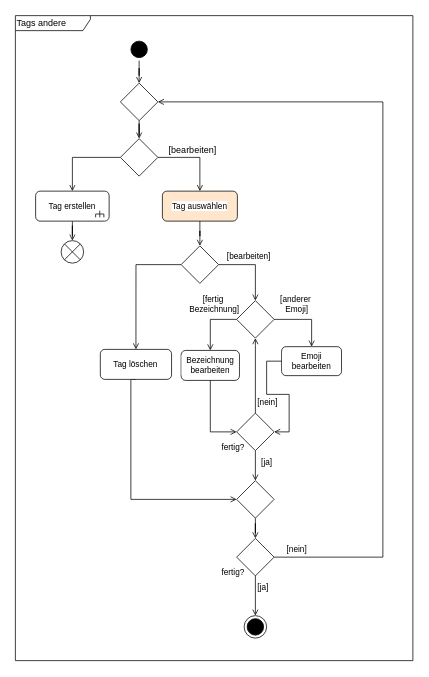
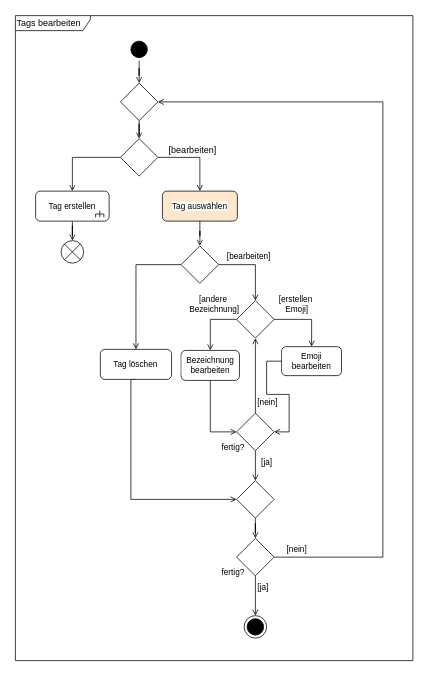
- <mxCell id="8" value="Tags andere" style="shape=umlFrame;whiteSpace=wrap;html=1;pointerEvents=0;width=100;height=20;align=left;" vertex="1" parent="1"><mxGeometry x="20" y="20" width="530" height="860" as="geometry" /></mxCell>
+ <mxCell id="8" value="Tags bearbeiten" style="shape=umlFrame;whiteSpace=wrap;html=1;pointerEvents=0;width=100;height=20;align=left;" vertex="1" parent="1"><mxGeometry x="20" y="20" width="530" height="860" as="geometry" /></mxCell>
- <mxCell id="37" value="[fertig&amp;nbsp;&lt;div&gt;Bezeichnung]&lt;/div&gt;" style="text;html=1;align=center;verticalAlign=middle;resizable=0;points=[];autosize=1;strokeColor=none;fillColor=none;fontFamily=Helvetica;fontSize=11;fontColor=default;labelBackgroundColor=default;" vertex="1" parent="1"><mxGeometry x="240" y="385" width="90" height="40" as="geometry" /></mxCell>
+ <mxCell id="37" value="[andere&amp;nbsp;&lt;div&gt;Bezeichnung]&lt;/div&gt;" style="text;html=1;align=center;verticalAlign=middle;resizable=0;points=[];autosize=1;strokeColor=none;fillColor=none;fontFamily=Helvetica;fontSize=11;fontColor=default;labelBackgroundColor=default;" vertex="1" parent="1"><mxGeometry x="240" y="385" width="90" height="40" as="geometry" /></mxCell>
- <mxCell id="38" value="[anderer&amp;nbsp;&lt;div&gt;Emoji]&lt;/div&gt;" style="text;html=1;align=center;verticalAlign=middle;resizable=0;points=[];autosize=1;strokeColor=none;fillColor=none;fontFamily=Helvetica;fontSize=11;fontColor=default;labelBackgroundColor=default;" vertex="1" parent="1"><mxGeometry x="359.93" y="385" width="70" height="40" as="geometry" /></mxCell>
+ <mxCell id="38" value="[erstellen&amp;nbsp;&lt;div&gt;Emoji]&lt;/div&gt;" style="text;html=1;align=center;verticalAlign=middle;resizable=0;points=[];autosize=1;strokeColor=none;fillColor=none;fontFamily=Helvetica;fontSize=11;fontColor=default;labelBackgroundColor=default;" vertex="1" parent="1"><mxGeometry x="359.93" y="385" width="70" height="40" as="geometry" /></mxCell>
